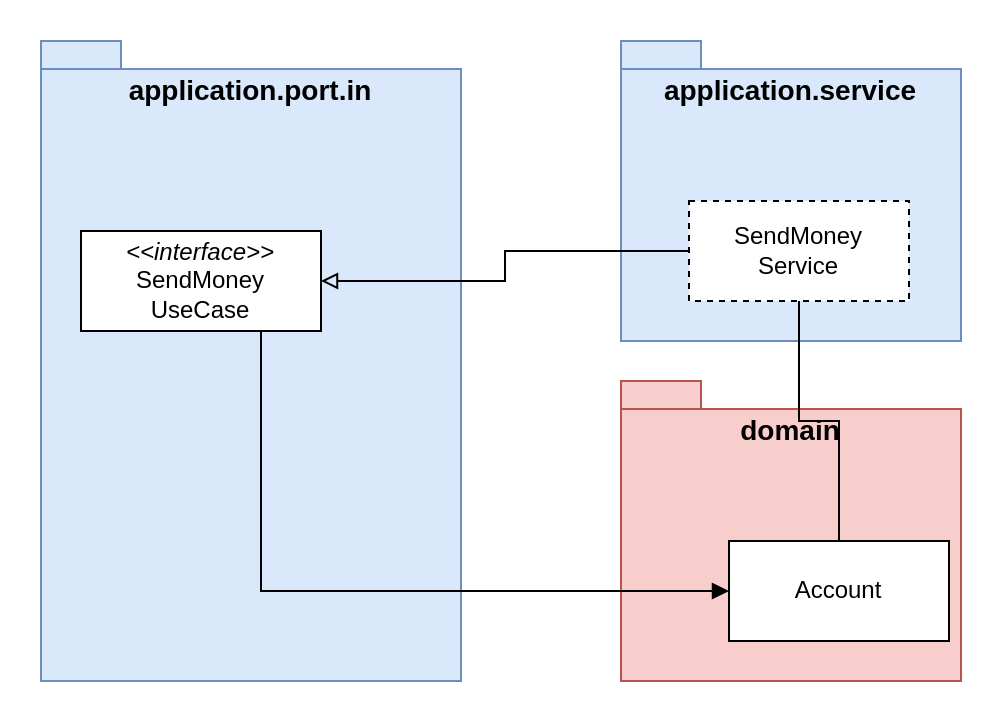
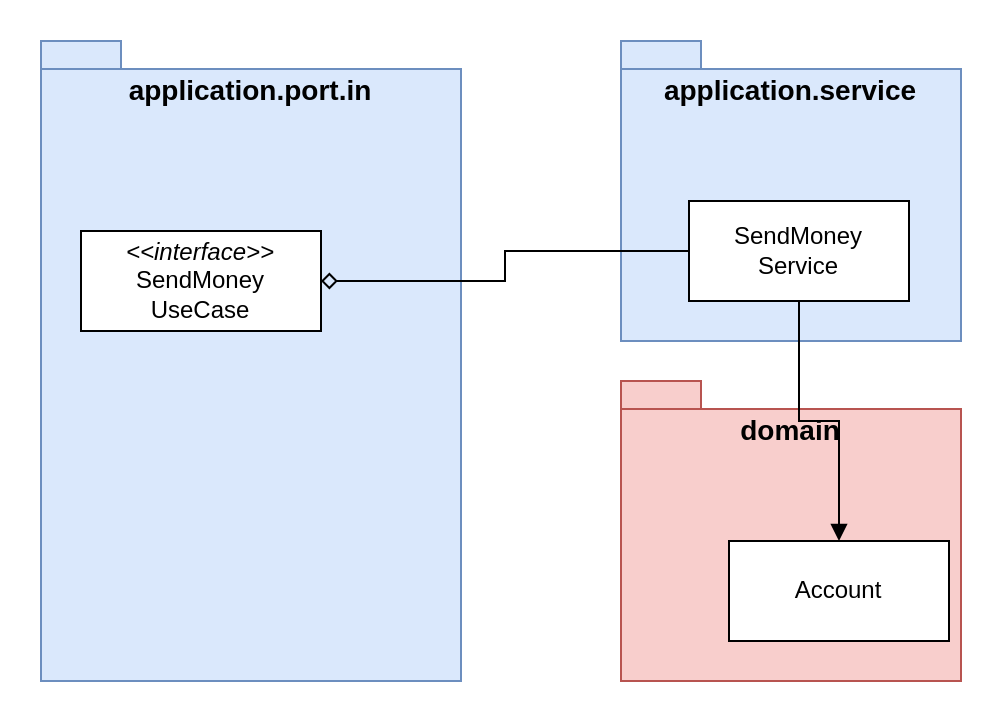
- <mxCell id="6" value="SendMoney&lt;div&gt;Service&lt;/div&gt;" style="rounded=0;whiteSpace=wrap;html=1;dashed=1;" vertex="1" parent="1"><mxGeometry x="344" y="100" width="110" height="50" as="geometry" /></mxCell>
+ <mxCell id="6" value="SendMoney&lt;div&gt;Service&lt;/div&gt;" style="rounded=0;whiteSpace=wrap;html=1;" vertex="1" parent="1"><mxGeometry x="344" y="100" width="110" height="50" as="geometry" /></mxCell>
- <mxCell id="5" style="edgeStyle=orthogonalEdgeStyle;rounded=0;orthogonalLoop=1;jettySize=auto;html=1;entryX=1;entryY=0.5;entryDx=0;entryDy=0;endArrow=block;endFill=0;" edge="1" parent="1" source="6" target="3"><mxGeometry relative="1" as="geometry" /></mxCell>
+ <mxCell id="5" style="edgeStyle=orthogonalEdgeStyle;rounded=0;orthogonalLoop=1;jettySize=auto;html=1;entryX=1;entryY=0.5;entryDx=0;entryDy=0;endArrow=diamond;endFill=0;" edge="1" parent="1" source="6" target="3"><mxGeometry relative="1" as="geometry" /></mxCell>
- <mxCell id="10" style="edgeStyle=orthogonalEdgeStyle;rounded=0;orthogonalLoop=1;jettySize=auto;html=1;endArrow=none;endFill=1;" edge="1" parent="1" source="6" target="8"><mxGeometry relative="1" as="geometry" /></mxCell>
+ <mxCell id="10" style="edgeStyle=orthogonalEdgeStyle;rounded=0;orthogonalLoop=1;jettySize=auto;html=1;endArrow=block;endFill=1;" edge="1" parent="1" source="6" target="8"><mxGeometry relative="1" as="geometry" /></mxCell>
- <mxCell id="9" style="edgeStyle=orthogonalEdgeStyle;rounded=0;orthogonalLoop=1;jettySize=auto;html=1;entryX=0;entryY=0.5;entryDx=0;entryDy=0;endArrow=block;endFill=1;" edge="1" parent="1" source="3" target="8"><mxGeometry relative="1" as="geometry"><Array as="points"><mxPoint x="130" y="295" /></Array></mxGeometry></mxCell>
